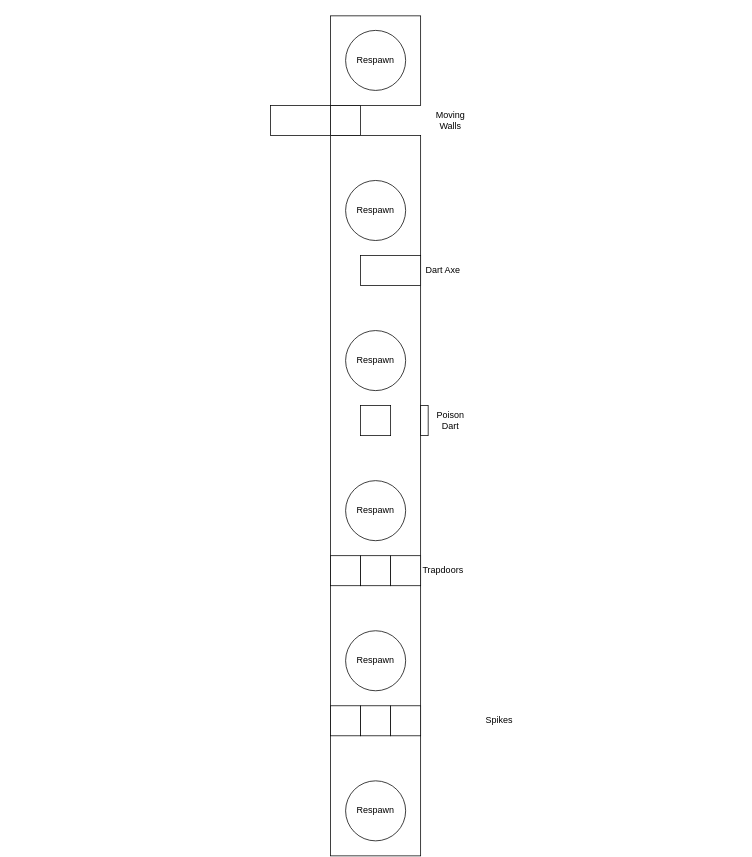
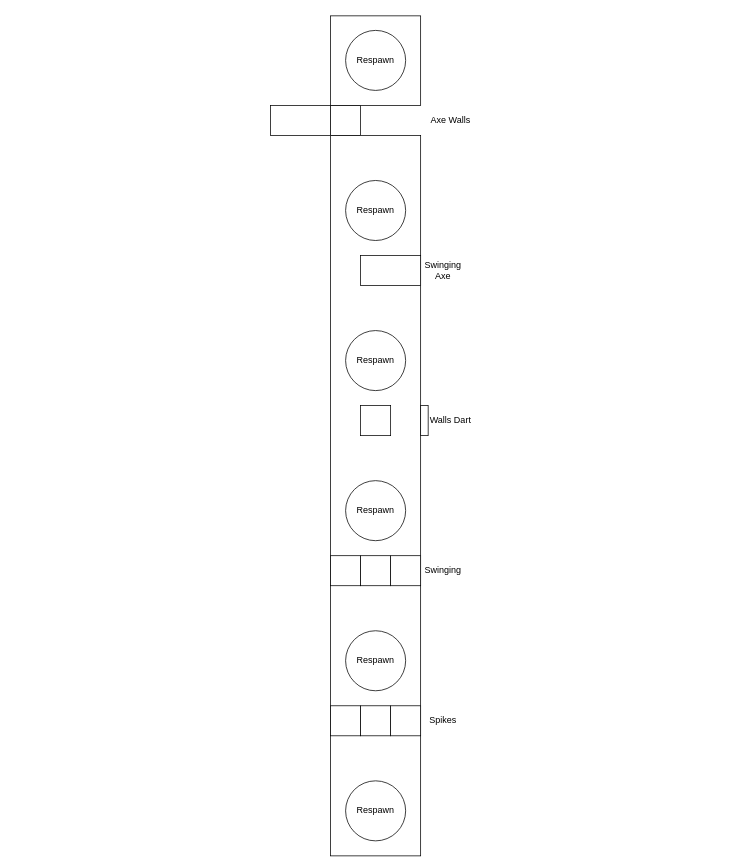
- <mxCell id="23" value="Moving Walls" style="text;html=1;align=center;verticalAlign=middle;whiteSpace=wrap;rounded=0;" vertex="1" parent="1"><mxGeometry x="570" y="145" width="60" height="30" as="geometry" /></mxCell>
+ <mxCell id="23" value="Axe Walls" style="text;html=1;align=center;verticalAlign=middle;whiteSpace=wrap;rounded=0;" vertex="1" parent="1"><mxGeometry x="570" y="145" width="60" height="30" as="geometry" /></mxCell>
- <mxCell id="19" value="Dart Axe" style="text;html=1;align=center;verticalAlign=middle;whiteSpace=wrap;rounded=0;" vertex="1" parent="1"><mxGeometry x="560" y="345" width="60" height="30" as="geometry" /></mxCell>
+ <mxCell id="19" value="Swinging Axe" style="text;html=1;align=center;verticalAlign=middle;whiteSpace=wrap;rounded=0;" vertex="1" parent="1"><mxGeometry x="560" y="345" width="60" height="30" as="geometry" /></mxCell>
- <mxCell id="16" value="Poison Dart" style="text;html=1;align=center;verticalAlign=middle;whiteSpace=wrap;rounded=0;" vertex="1" parent="1"><mxGeometry x="570" y="545" width="60" height="30" as="geometry" /></mxCell>
+ <mxCell id="16" value="Walls Dart" style="text;html=1;align=center;verticalAlign=middle;whiteSpace=wrap;rounded=0;" vertex="1" parent="1"><mxGeometry x="570" y="545" width="60" height="30" as="geometry" /></mxCell>
- <mxCell id="12" value="Trapdoors" style="text;html=1;align=center;verticalAlign=middle;whiteSpace=wrap;rounded=0;" vertex="1" parent="1"><mxGeometry x="560" y="745" width="60" height="30" as="geometry" /></mxCell>
+ <mxCell id="12" value="Swinging" style="text;html=1;align=center;verticalAlign=middle;whiteSpace=wrap;rounded=0;" vertex="1" parent="1"><mxGeometry x="560" y="745" width="60" height="30" as="geometry" /></mxCell>
- <mxCell id="7" value="Spikes" style="text;html=1;align=center;verticalAlign=middle;whiteSpace=wrap;rounded=0;" vertex="1" parent="1"><mxGeometry x="635" y="945" width="60" height="30" as="geometry" /></mxCell>
+ <mxCell id="7" value="Spikes" style="text;html=1;align=center;verticalAlign=middle;whiteSpace=wrap;rounded=0;" vertex="1" parent="1"><mxGeometry x="560" y="945" width="60" height="30" as="geometry" /></mxCell>
